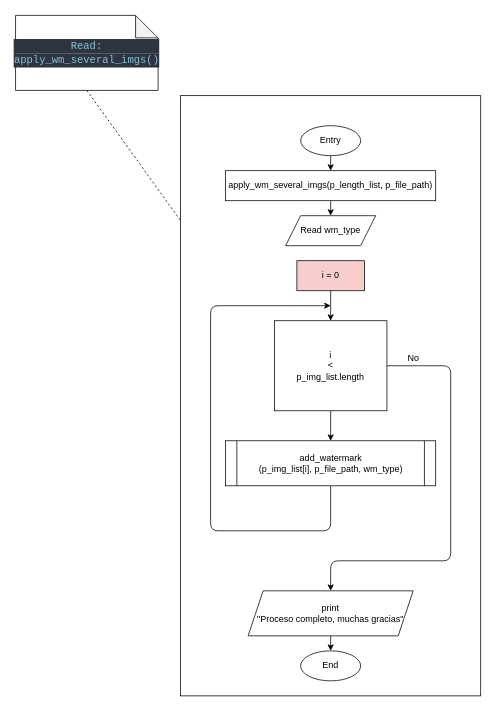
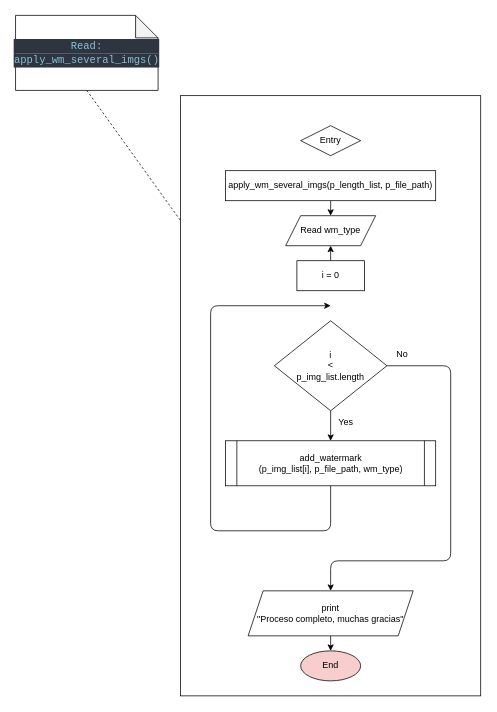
- <mxCell id="6" value="Entry" style="ellipse;whiteSpace=wrap;html=1;" vertex="1" parent="1"><mxGeometry x="400" y="167" width="80" height="40" as="geometry" /></mxCell>
+ <mxCell id="6" value="Entry" style="rhombus;whiteSpace=wrap;html=1;" vertex="1" parent="1"><mxGeometry x="400" y="167" width="80" height="40" as="geometry" /></mxCell>
- <mxCell id="5" value="" style="edgeStyle=none;html=1;" edge="1" parent="1" source="6" target="8"><mxGeometry relative="1" as="geometry" /></mxCell>
- <mxCell id="10" value="i = 0" style="whiteSpace=wrap;html=1;fillColor=#f8cecc;" vertex="1" parent="1"><mxGeometry x="395" y="347" width="90" height="40" as="geometry" /></mxCell>
+ <mxCell id="10" value="i = 0" style="whiteSpace=wrap;html=1;" vertex="1" parent="1"><mxGeometry x="395" y="347" width="90" height="40" as="geometry" /></mxCell>
- <mxCell id="9" value="" style="edgeStyle=none;html=1;" edge="1" parent="1" source="10" target="12"><mxGeometry relative="1" as="geometry" /></mxCell>
+ <mxCell id="9" value="" style="edgeStyle=none;html=1;" edge="1" parent="1" source="10" target="20"><mxGeometry relative="1" as="geometry" /></mxCell>
- <mxCell id="19" value="No" style="text;html=1;align=center;verticalAlign=middle;resizable=0;points=[];autosize=1;strokeColor=none;fillColor=none;" vertex="1" parent="1"><mxGeometry x="530" y="462" width="40" height="30" as="geometry" /></mxCell>
+ <mxCell id="19" value="No" style="text;html=1;align=center;verticalAlign=middle;resizable=0;points=[];autosize=1;strokeColor=none;fillColor=none;" vertex="1" parent="1"><mxGeometry x="515" y="457" width="40" height="30" as="geometry" /></mxCell>
- <mxCell id="12" value="i &lt;br&gt;&amp;lt;&lt;br&gt;p_img_list.length" style="whiteSpace=wrap;html=1;rounded=0;" vertex="1" parent="1"><mxGeometry x="365" y="427" width="150" height="120" as="geometry" /></mxCell>
+ <mxCell id="12" value="i &lt;br&gt;&amp;lt;&lt;br&gt;p_img_list.length" style="rhombus;whiteSpace=wrap;html=1;" vertex="1" parent="1"><mxGeometry x="365" y="427" width="150" height="120" as="geometry" /></mxCell>
+ <mxCell id="15" value="Yes" style="text;html=1;align=center;verticalAlign=middle;resizable=0;points=[];autosize=1;strokeColor=none;fillColor=none;" vertex="1" parent="1"><mxGeometry x="440" y="547" width="40" height="30" as="geometry" /></mxCell>
- <mxCell id="21" value="End" style="ellipse;whiteSpace=wrap;html=1;" vertex="1" parent="1"><mxGeometry x="400" y="867" width="80" height="40" as="geometry" /></mxCell>
+ <mxCell id="21" value="End" style="ellipse;whiteSpace=wrap;html=1;fillColor=#f8cecc;" vertex="1" parent="1"><mxGeometry x="400" y="867" width="80" height="40" as="geometry" /></mxCell>
